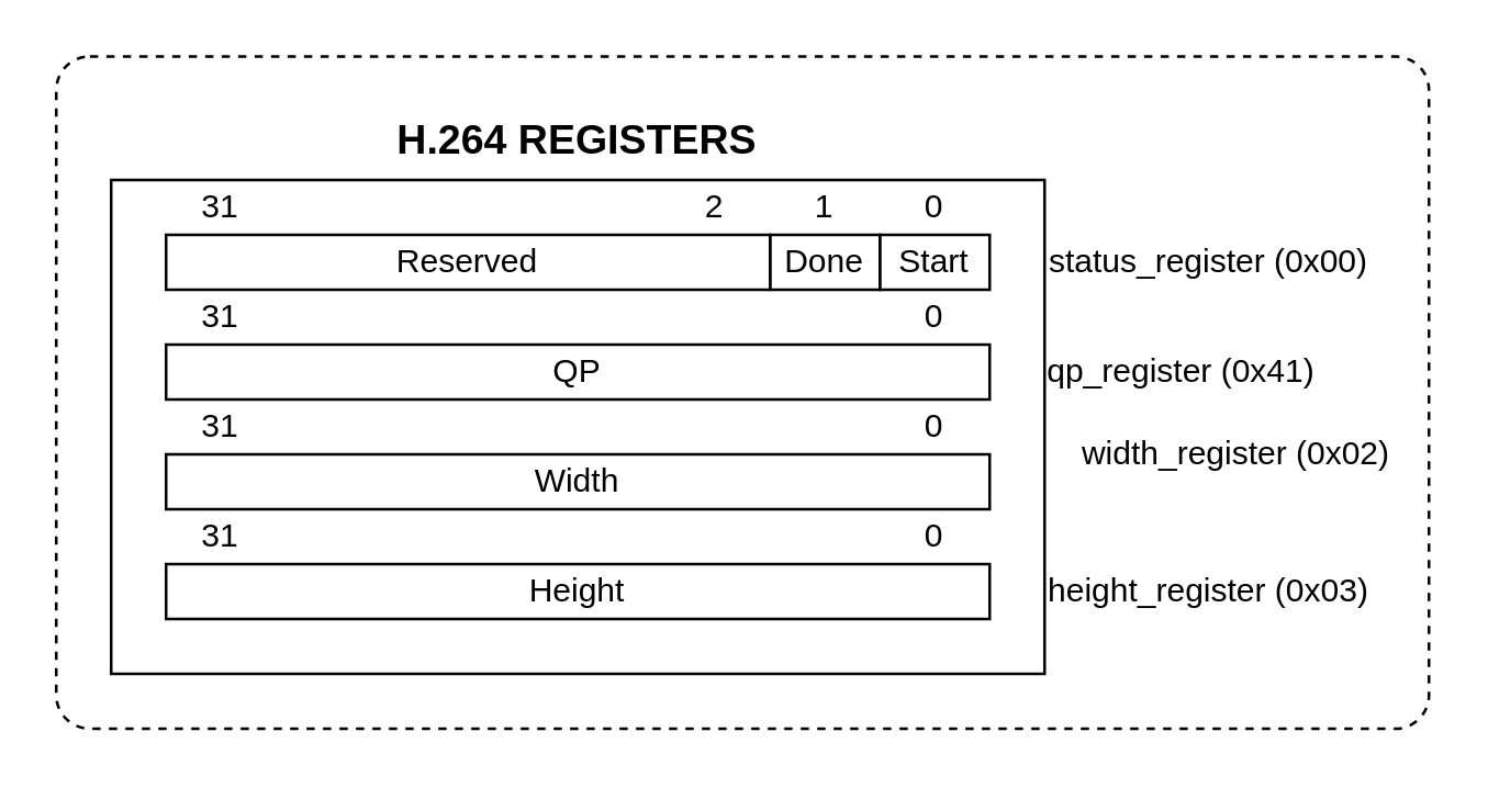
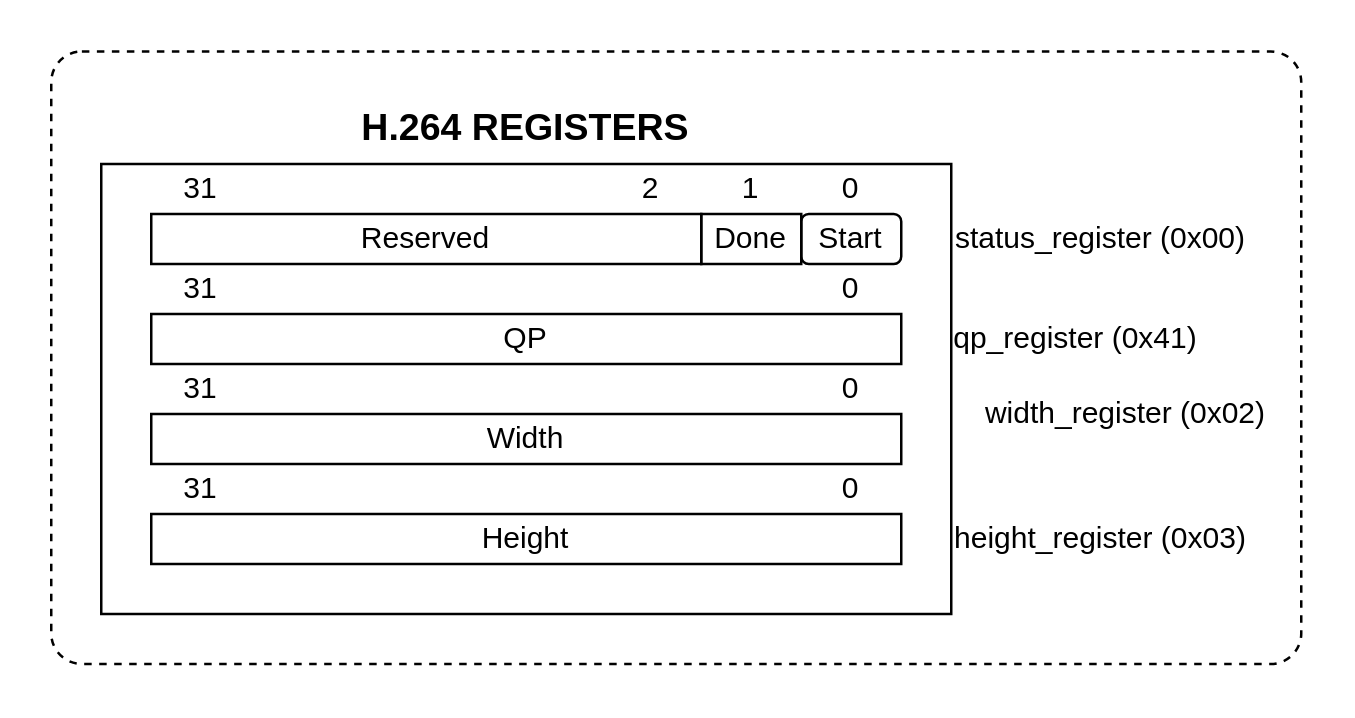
- <mxCell id="4" value="Start" style="rounded=0;whiteSpace=wrap;html=1;" parent="1" vertex="1"><mxGeometry x="320" y="85" width="40" height="20" as="geometry" /></mxCell>
+ <mxCell id="4" value="Start" style="whiteSpace=wrap;html=1;rounded=1;" parent="1" vertex="1"><mxGeometry x="320" y="85" width="40" height="20" as="geometry" /></mxCell>
